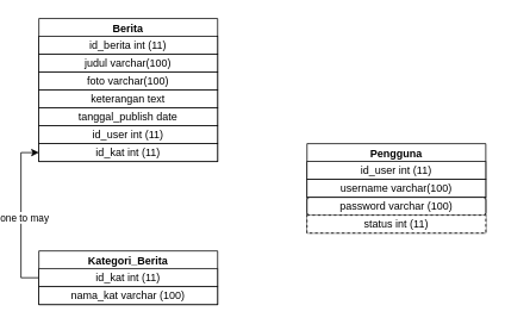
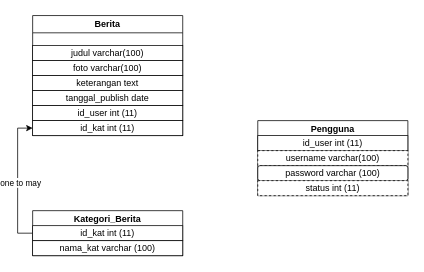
- <mxCell id="4" value="id_berita int (11)" style="rounded=0;whiteSpace=wrap;html=1;" vertex="1" parent="3"><mxGeometry y="20" width="200" height="20" as="geometry" /></mxCell>
- <mxCell id="13" value="username varchar(100)" style="rounded=0;whiteSpace=wrap;html=1;" vertex="1" parent="11"><mxGeometry y="40" width="200" height="20" as="geometry" /></mxCell>
+ <mxCell id="13" value="username varchar(100)" style="rounded=0;whiteSpace=wrap;html=1;dashed=1;" vertex="1" parent="11"><mxGeometry y="40" width="200" height="20" as="geometry" /></mxCell>
